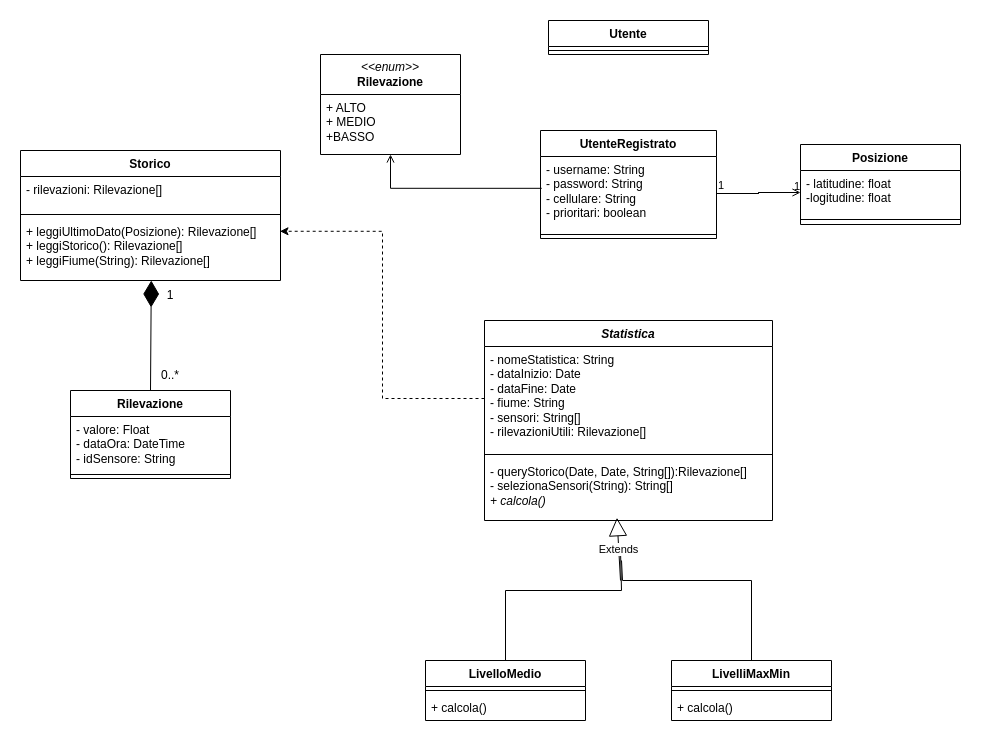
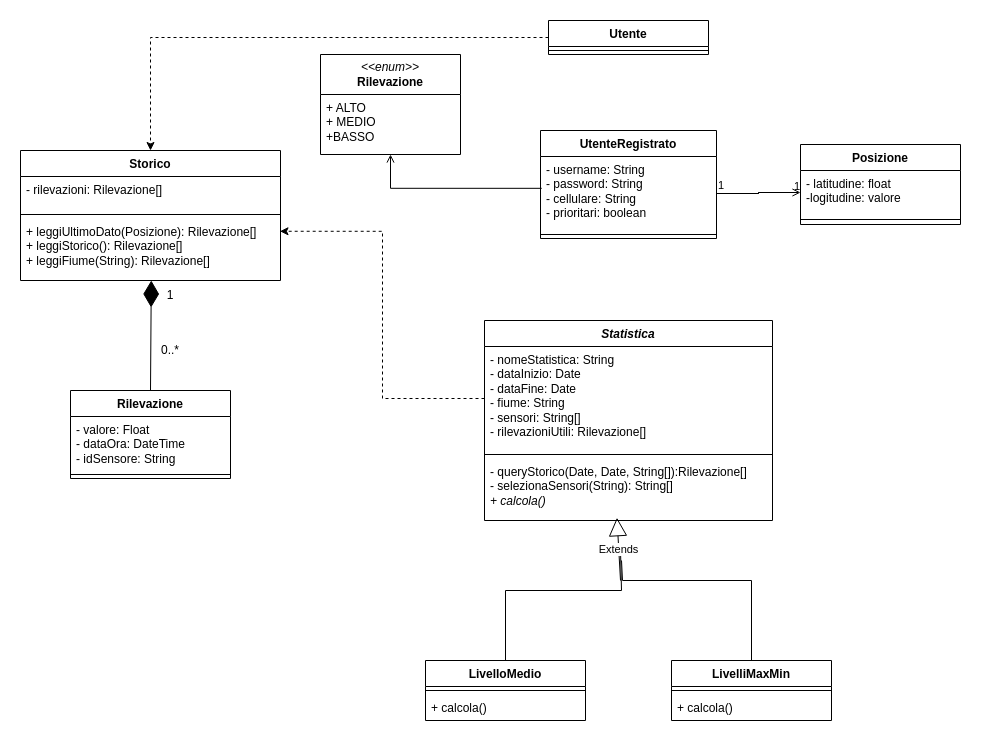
+ <mxCell id="2" style="edgeStyle=orthogonalEdgeStyle;rounded=0;orthogonalLoop=1;jettySize=auto;html=1;entryX=0.5;entryY=0;entryDx=0;entryDy=0;dashed=1;" edge="1" parent="1" source="3" target="18"><mxGeometry relative="1" as="geometry" /></mxCell>
- <mxCell id="12" value="- latitudine: float&lt;div&gt;-logitudine: float&lt;/div&gt;" style="text;strokeColor=none;fillColor=none;align=left;verticalAlign=top;spacingLeft=4;spacingRight=4;overflow=hidden;rotatable=0;points=[[0,0.5],[1,0.5]];portConstraint=eastwest;whiteSpace=wrap;html=1;" parent="11" vertex="1"><mxGeometry y="26" width="160" height="44" as="geometry" /></mxCell>
+ <mxCell id="12" value="- latitudine: float&lt;div&gt;-logitudine: valore&lt;/div&gt;" style="text;strokeColor=none;fillColor=none;align=left;verticalAlign=top;spacingLeft=4;spacingRight=4;overflow=hidden;rotatable=0;points=[[0,0.5],[1,0.5]];portConstraint=eastwest;whiteSpace=wrap;html=1;" parent="11" vertex="1"><mxGeometry y="26" width="160" height="44" as="geometry" /></mxCell>
- <mxCell id="36" value="0..*" style="text;strokeColor=none;align=center;fillColor=none;html=1;verticalAlign=middle;whiteSpace=wrap;rounded=0;" vertex="1" parent="1"><mxGeometry x="140" y="360" width="60" height="30" as="geometry" /></mxCell>
+ <mxCell id="36" value="0..*" style="text;strokeColor=none;align=center;fillColor=none;html=1;verticalAlign=middle;whiteSpace=wrap;rounded=0;" vertex="1" parent="1"><mxGeometry x="140" y="335" width="60" height="30" as="geometry" /></mxCell>
